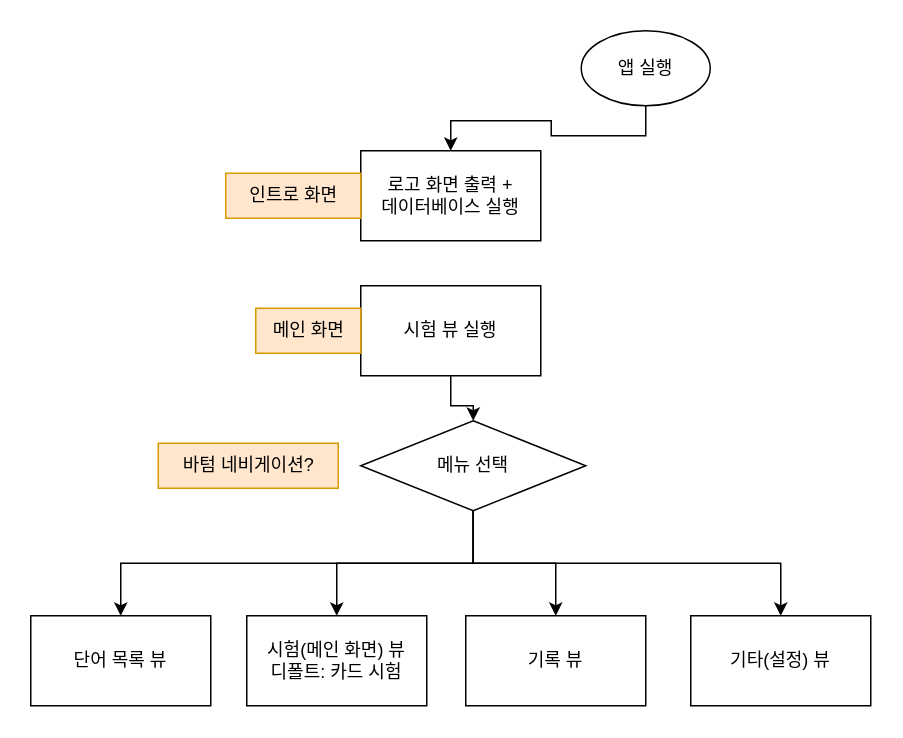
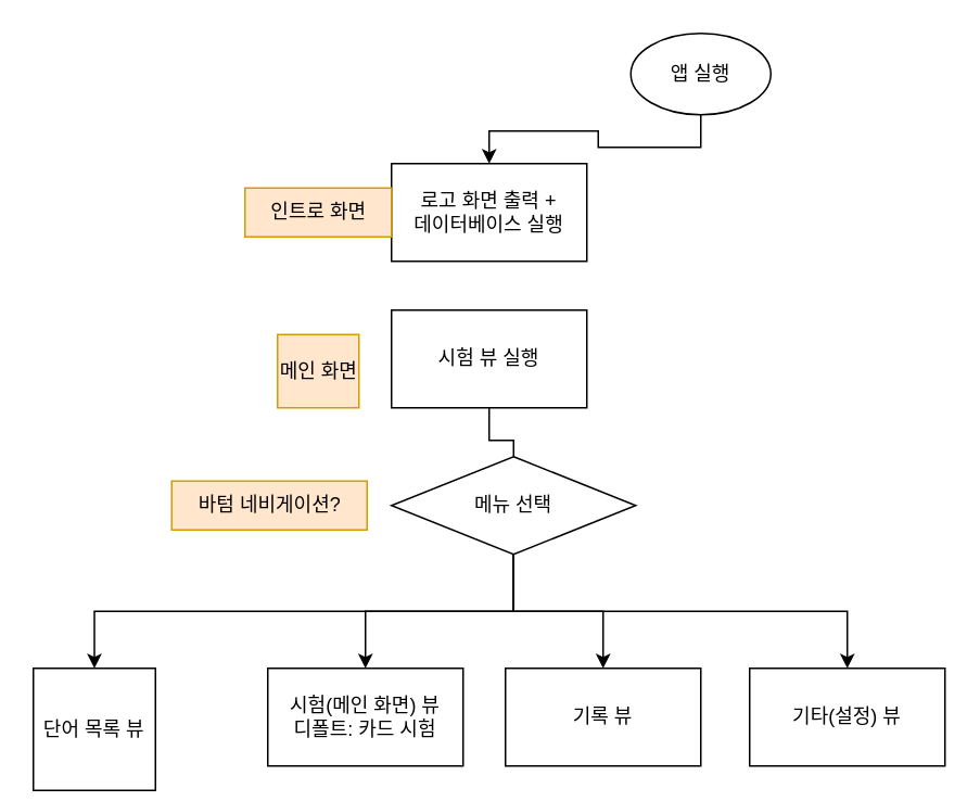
- <mxCell id="12" value="메인 화면" style="text;html=1;align=center;verticalAlign=middle;resizable=0;points=[];autosize=1;strokeColor=#d79b00;fillColor=#ffe6cc;" parent="1" vertex="1"><mxGeometry x="170" y="205" width="70" height="30" as="geometry" /></mxCell>
+ <mxCell id="12" value="메인 화면" style="text;html=1;align=center;verticalAlign=middle;resizable=0;points=[];autosize=1;strokeColor=#d79b00;fillColor=#ffe6cc;" parent="1" vertex="1"><mxGeometry x="170" y="205" width="50" height="45" as="geometry" /></mxCell>
- <mxCell id="5" value="" style="edgeStyle=orthogonalEdgeStyle;rounded=0;orthogonalLoop=1;jettySize=auto;html=1;" parent="1" source="6" target="11" edge="1"><mxGeometry relative="1" as="geometry" /></mxCell>
+ <mxCell id="5" value="" style="edgeStyle=orthogonalEdgeStyle;rounded=0;orthogonalLoop=1;jettySize=auto;html=1;endArrow=none;" parent="1" source="6" target="11" edge="1"><mxGeometry relative="1" as="geometry" /></mxCell>
- <mxCell id="15" value="단어 목록 뷰" style="whiteSpace=wrap;html=1;" parent="1" vertex="1"><mxGeometry x="20" y="410" width="120" height="60" as="geometry" /></mxCell>
+ <mxCell id="15" value="단어 목록 뷰" style="whiteSpace=wrap;html=1;" parent="1" vertex="1"><mxGeometry x="20" y="410" width="75" height="75" as="geometry" /></mxCell>
